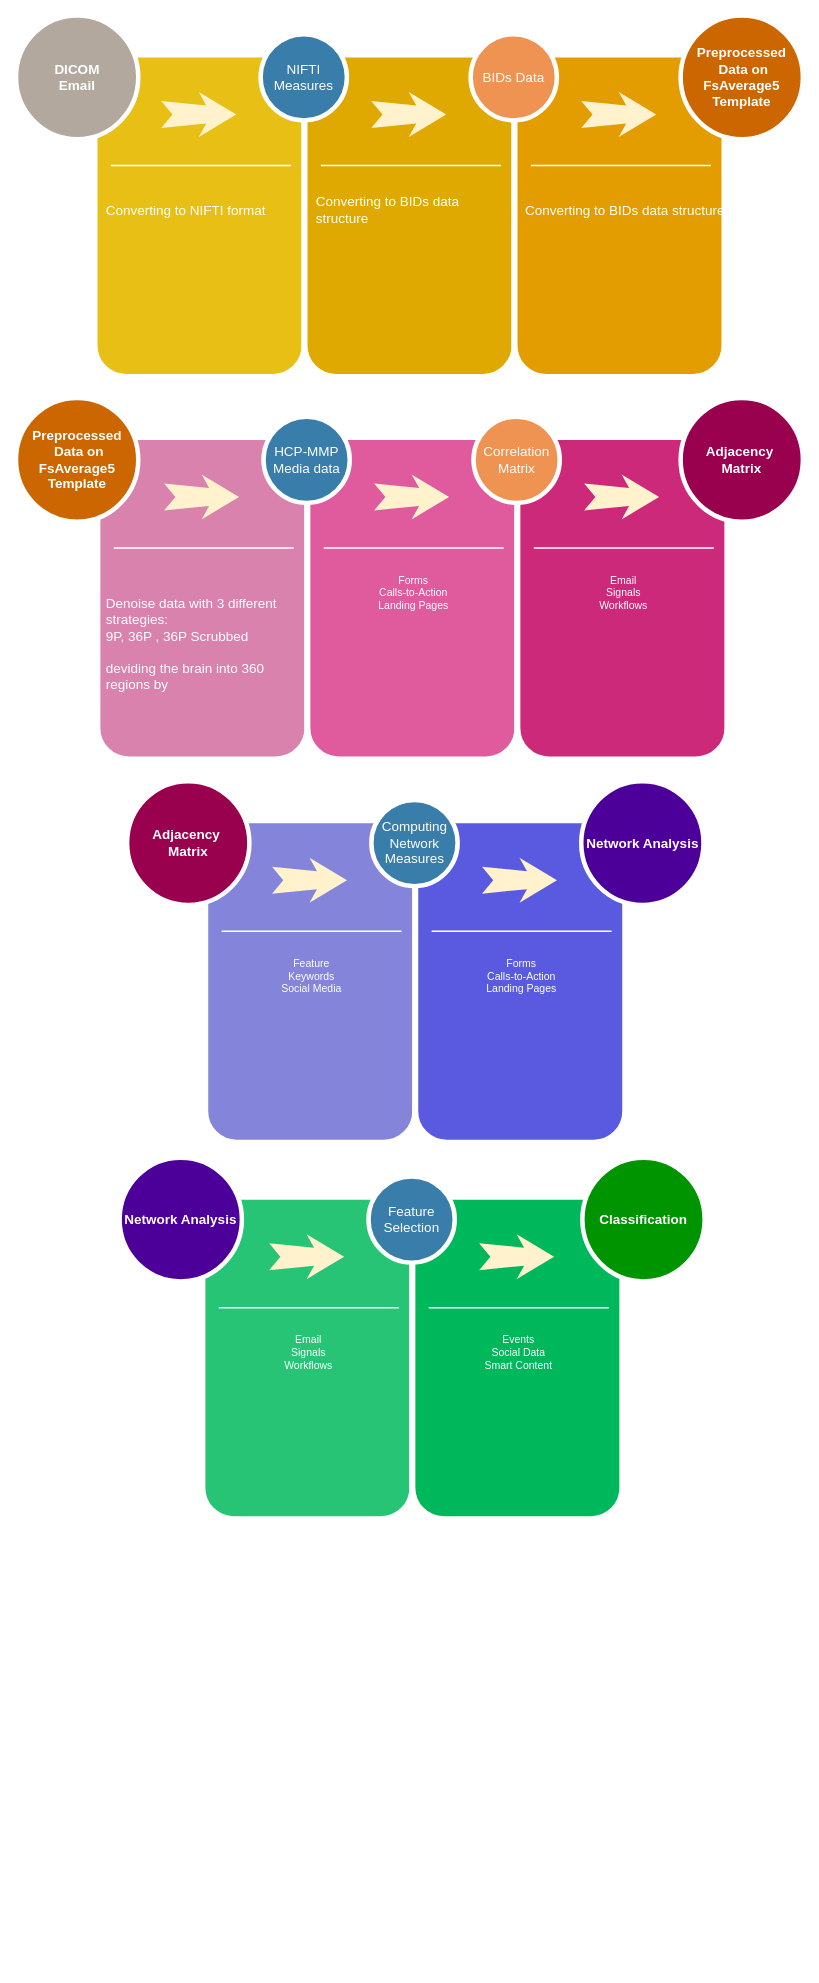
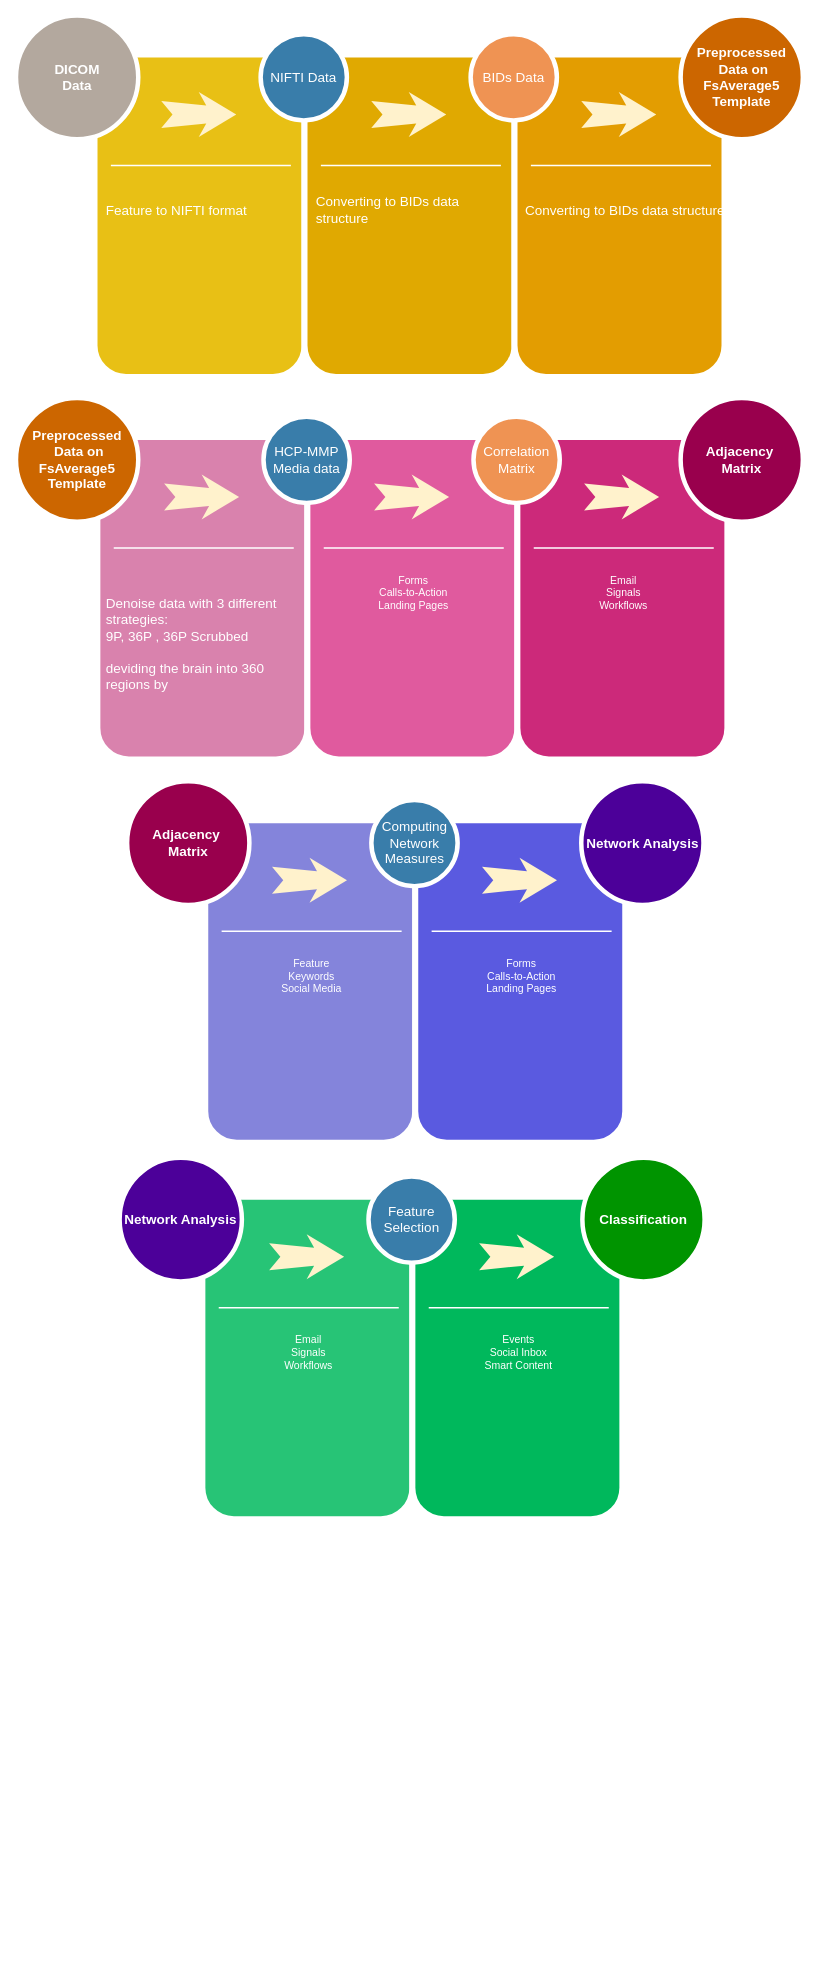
- <mxCell id="5" value="&lt;font style=&quot;font-size: 18px&quot;&gt;&lt;b&gt;DICOM &lt;br&gt;Email&lt;/b&gt;&lt;/font&gt;" style="ellipse;whiteSpace=wrap;html=1;rounded=0;shadow=0;strokeWidth=6;fontSize=14;align=center;fillColor=#B3A89E;strokeColor=#FFFFFF;fontColor=#FFFFFF;" parent="1" vertex="1"><mxGeometry x="20.83" y="20" width="163" height="165" as="geometry" /></mxCell>
+ <mxCell id="5" value="&lt;font style=&quot;font-size: 18px&quot;&gt;&lt;b&gt;DICOM &lt;br&gt;Data&lt;/b&gt;&lt;/font&gt;" style="ellipse;whiteSpace=wrap;html=1;rounded=0;shadow=0;strokeWidth=6;fontSize=14;align=center;fillColor=#B3A89E;strokeColor=#FFFFFF;fontColor=#FFFFFF;" parent="1" vertex="1"><mxGeometry x="20.83" y="20" width="163" height="165" as="geometry" /></mxCell>
- <mxCell id="10" value="&lt;font style=&quot;font-size: 18px&quot;&gt;NIFTI Measures&lt;/font&gt;" style="ellipse;whiteSpace=wrap;html=1;rounded=0;shadow=0;strokeWidth=6;fontSize=14;align=center;fillColor=#397DAA;strokeColor=#FFFFFF;fontColor=#FFFFFF;" parent="1" vertex="1"><mxGeometry x="347" y="45" width="115" height="115" as="geometry" /></mxCell>
+ <mxCell id="10" value="&lt;font style=&quot;font-size: 18px&quot;&gt;NIFTI Data&lt;/font&gt;" style="ellipse;whiteSpace=wrap;html=1;rounded=0;shadow=0;strokeWidth=6;fontSize=14;align=center;fillColor=#397DAA;strokeColor=#FFFFFF;fontColor=#FFFFFF;" parent="1" vertex="1"><mxGeometry x="347" y="45" width="115" height="115" as="geometry" /></mxCell>
- <mxCell id="3" value="&lt;font style=&quot;font-size: 18px&quot;&gt;Converting to NIFTI format&lt;/font&gt;" style="text;html=1;strokeColor=none;fillColor=none;align=left;verticalAlign=middle;whiteSpace=wrap;rounded=0;shadow=0;fontSize=14;fontColor=#FFFFFF;" parent="1" vertex="1"><mxGeometry x="139" y="235" width="268.33" height="90" as="geometry" /></mxCell>
+ <mxCell id="3" value="&lt;font style=&quot;font-size: 18px&quot;&gt;Feature to NIFTI format&lt;/font&gt;" style="text;html=1;strokeColor=none;fillColor=none;align=left;verticalAlign=middle;whiteSpace=wrap;rounded=0;shadow=0;fontSize=14;fontColor=#FFFFFF;" parent="1" vertex="1"><mxGeometry x="139" y="235" width="268.33" height="90" as="geometry" /></mxCell>
- <mxCell id="46" value="Events&lt;div&gt;Social Data&lt;/div&gt;&lt;div&gt;Smart Content&lt;/div&gt;" style="text;html=1;strokeColor=none;fillColor=none;align=center;verticalAlign=middle;whiteSpace=wrap;rounded=0;shadow=0;fontSize=14;fontColor=#FFFFFF;" vertex="1" parent="1"><mxGeometry x="551.16" y="1758" width="280" height="90" as="geometry" /></mxCell>
+ <mxCell id="46" value="Events&lt;div&gt;Social Inbox&lt;/div&gt;&lt;div&gt;Smart Content&lt;/div&gt;" style="text;html=1;strokeColor=none;fillColor=none;align=center;verticalAlign=middle;whiteSpace=wrap;rounded=0;shadow=0;fontSize=14;fontColor=#FFFFFF;" vertex="1" parent="1"><mxGeometry x="551.16" y="1758" width="280" height="90" as="geometry" /></mxCell>
